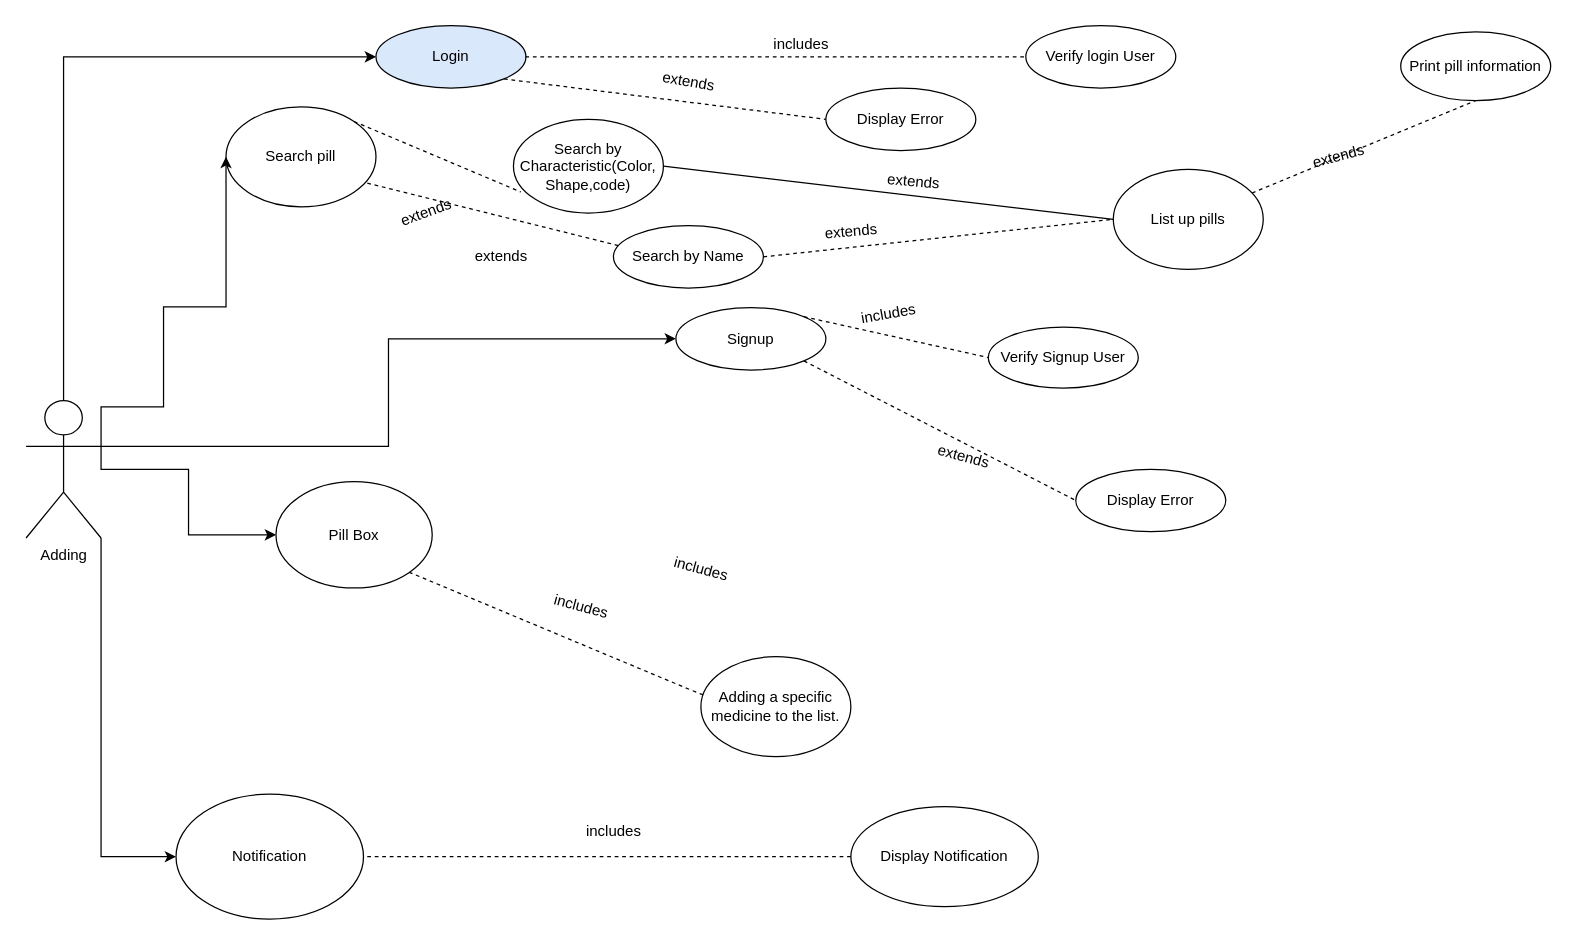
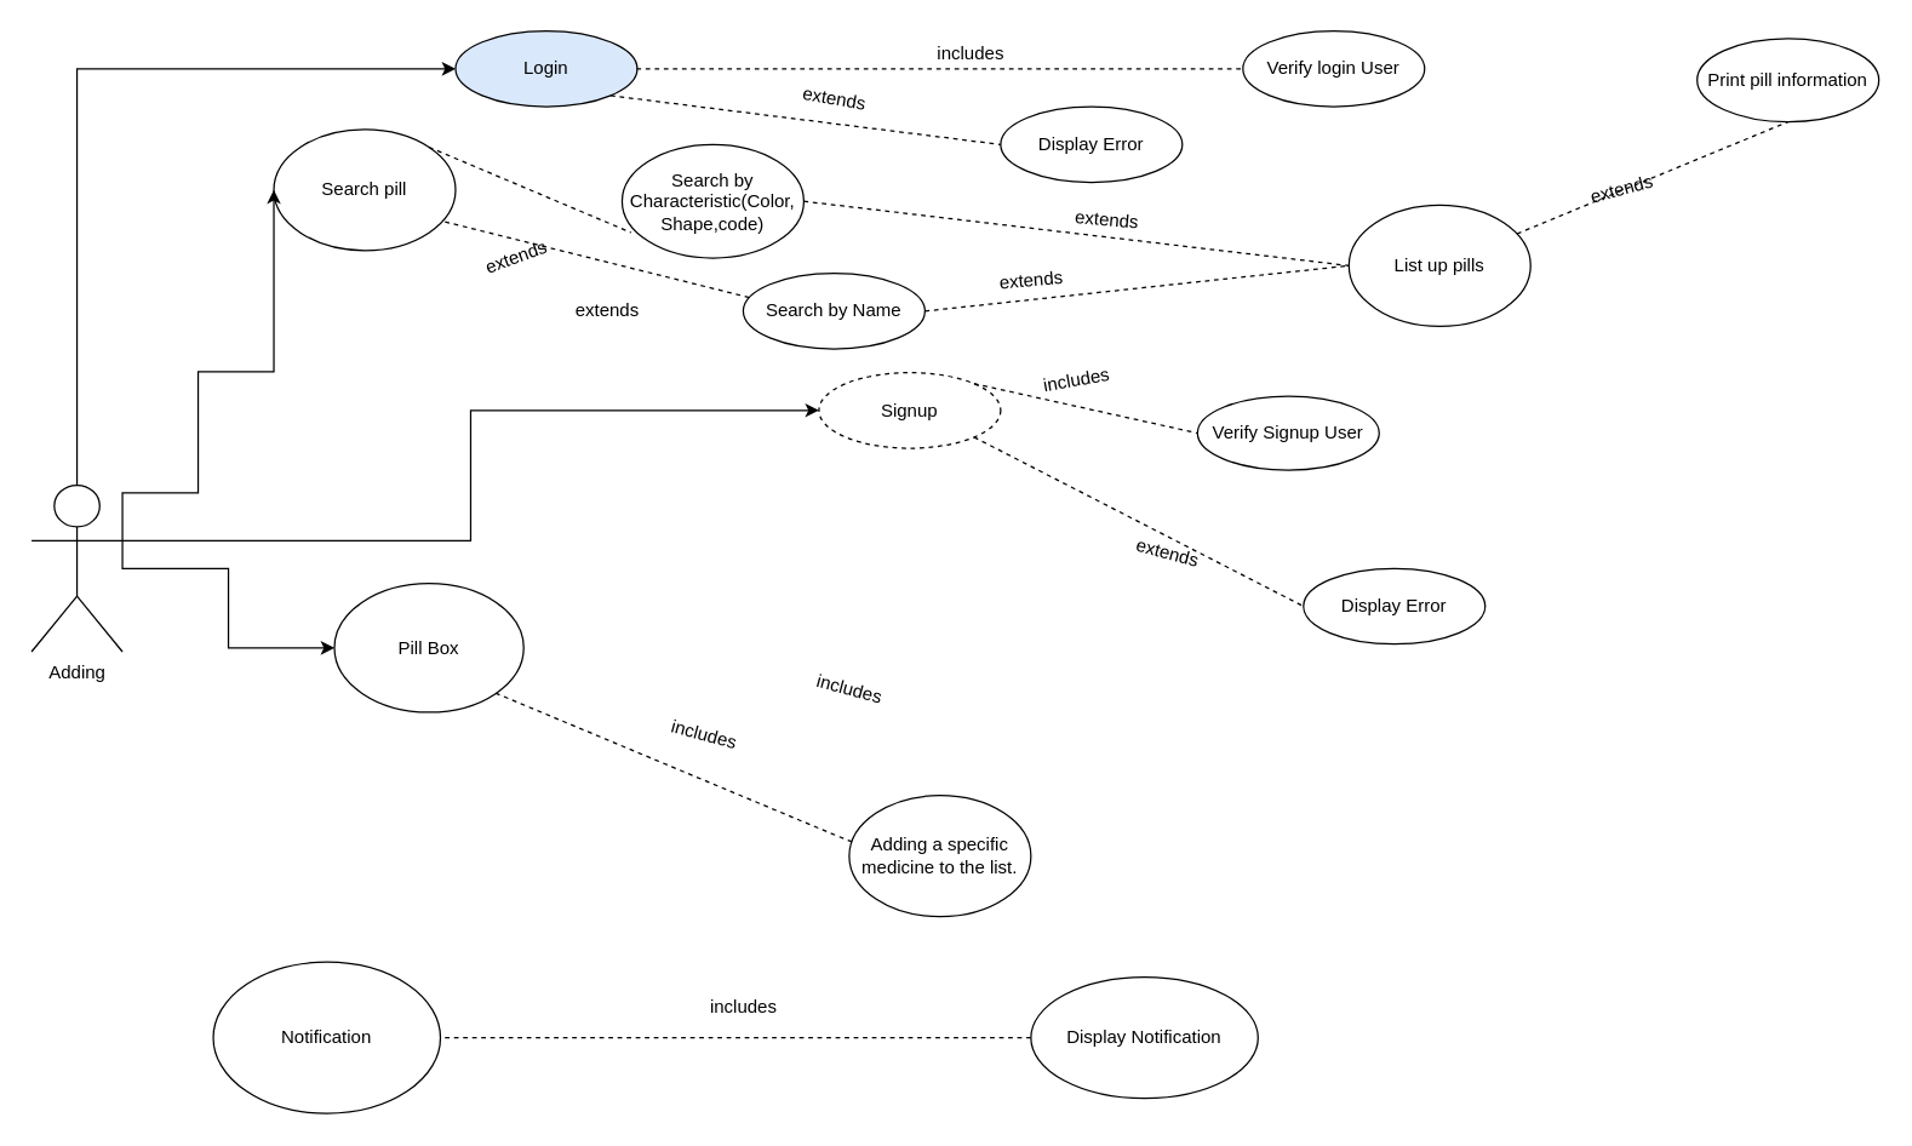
- <mxCell id="34" value="" style="endArrow=none;dashed=0;html=1;exitX=1;exitY=0.5;exitDx=0;exitDy=0;entryX=0;entryY=0.5;entryDx=0;entryDy=0;" parent="1" source="12" target="11" edge="1"><mxGeometry width="50" height="50" relative="1" as="geometry"><mxPoint x="620" y="215" as="sourcePoint" /><mxPoint x="850" y="115" as="targetPoint" /></mxGeometry></mxCell>
+ <mxCell id="34" value="" style="endArrow=none;dashed=1;html=1;exitX=1;exitY=0.5;exitDx=0;exitDy=0;entryX=0;entryY=0.5;entryDx=0;entryDy=0;" parent="1" source="12" target="11" edge="1"><mxGeometry width="50" height="50" relative="1" as="geometry"><mxPoint x="620" y="215" as="sourcePoint" /><mxPoint x="850" y="115" as="targetPoint" /></mxGeometry></mxCell>
- <mxCell id="27" value="Signup" style="ellipse;whiteSpace=wrap;html=1;" parent="1" vertex="1"><mxGeometry x="540" y="245.62" width="120" height="50" as="geometry" /></mxCell>
+ <mxCell id="27" value="Signup" style="ellipse;whiteSpace=wrap;html=1;dashed=1;" parent="1" vertex="1"><mxGeometry x="540" y="245.62" width="120" height="50" as="geometry" /></mxCell>
- <mxCell id="9" style="edgeStyle=orthogonalEdgeStyle;rounded=0;orthogonalLoop=1;jettySize=auto;html=1;entryX=0;entryY=0.5;entryDx=0;entryDy=0;exitX=1;exitY=1;exitDx=0;exitDy=0;exitPerimeter=0;" parent="1" source="10" target="38" edge="1"><mxGeometry relative="1" as="geometry"><mxPoint x="80" y="425" as="sourcePoint" /></mxGeometry></mxCell>
